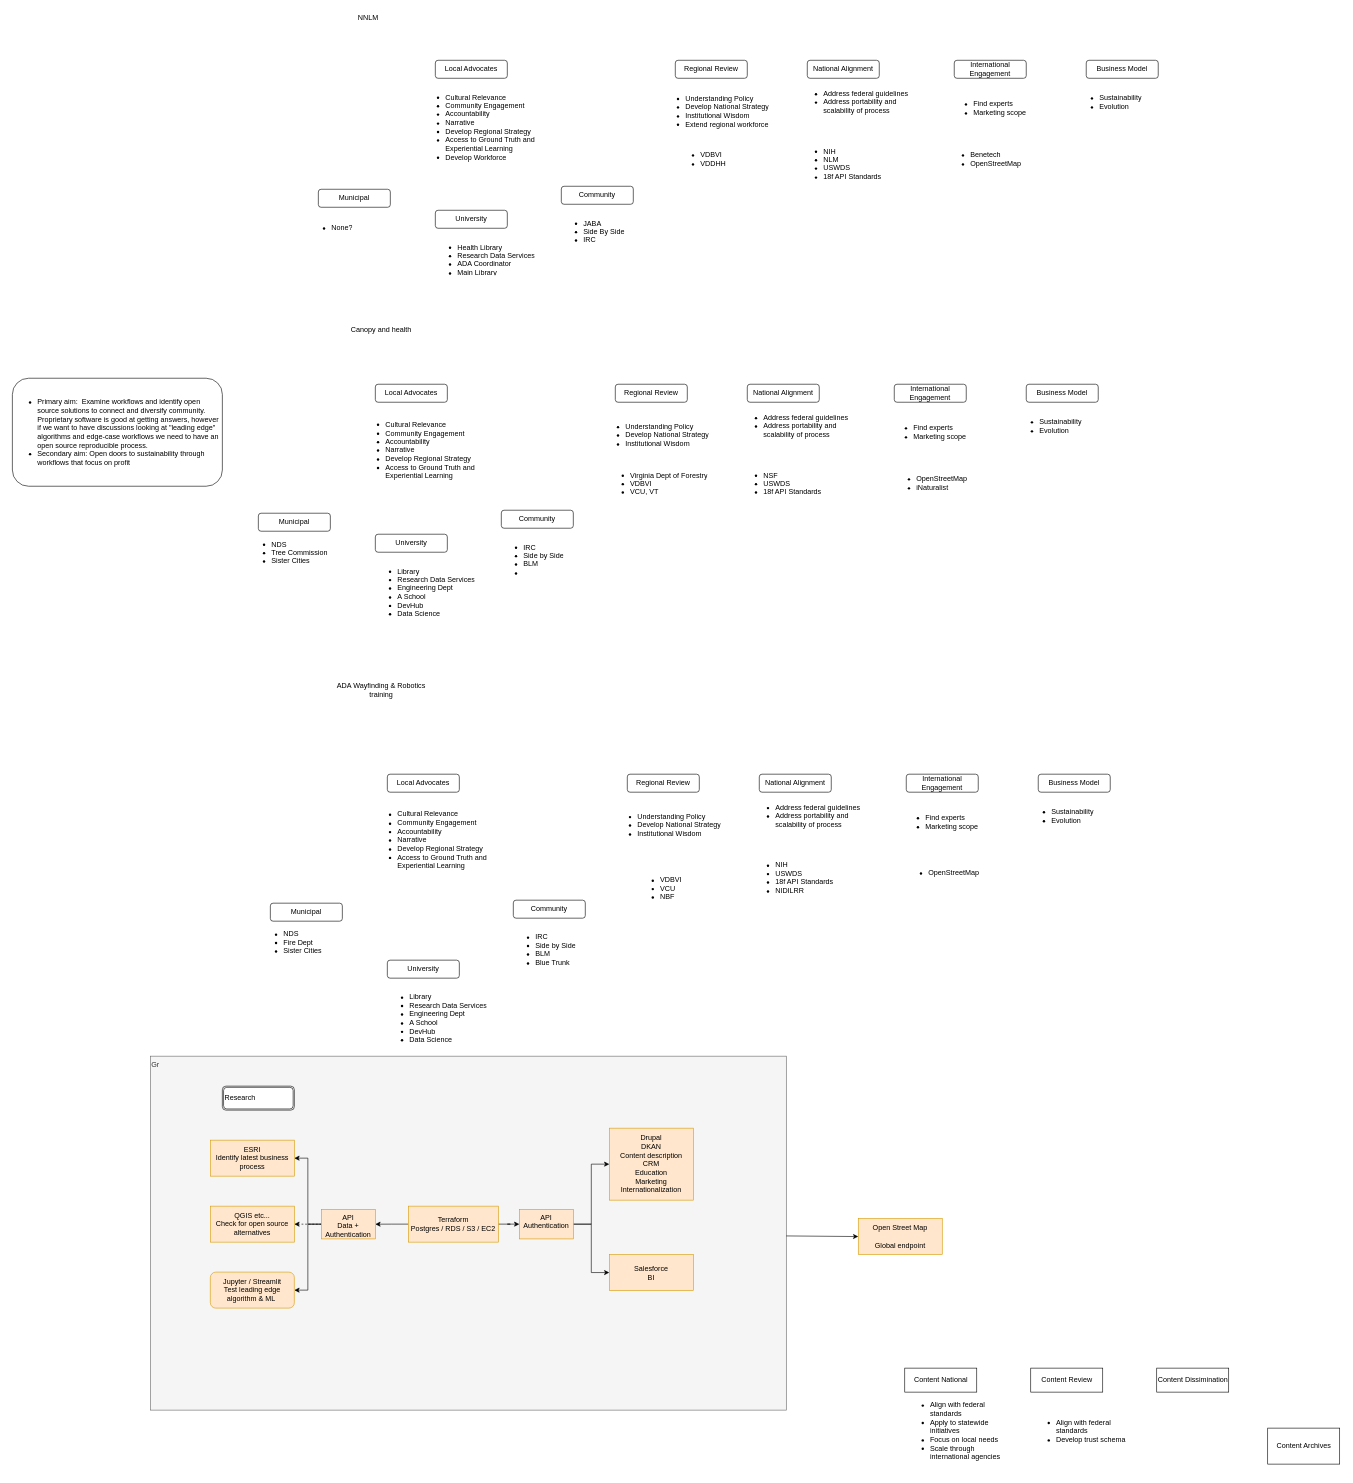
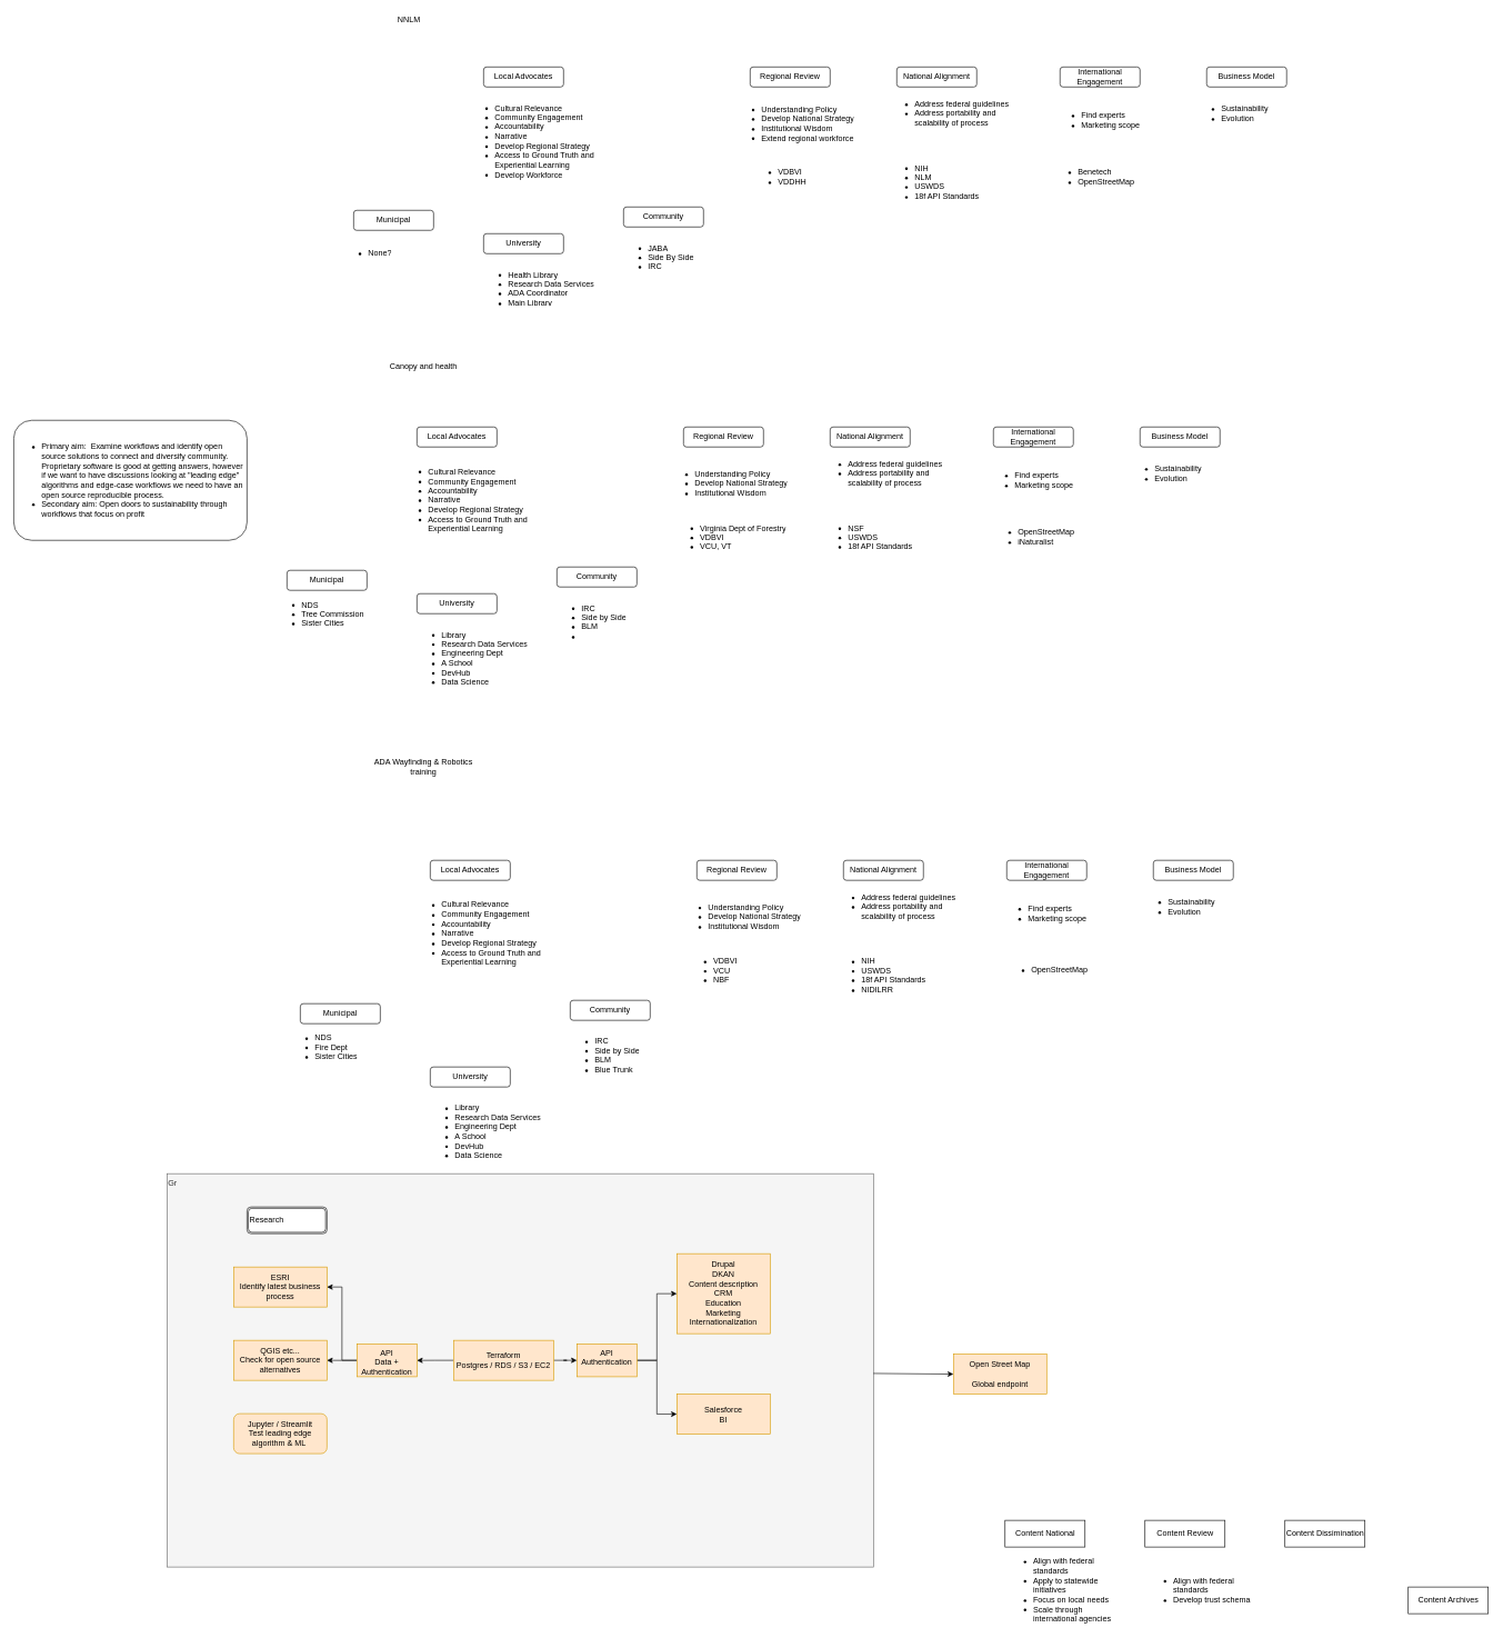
- <mxCell id="61" value="&lt;ul&gt;&lt;li&gt;&lt;span&gt;VDBVI&lt;/span&gt;&lt;br&gt;&lt;/li&gt;&lt;li&gt;VCU&lt;/li&gt;&lt;li&gt;NBF&lt;/li&gt;&lt;/ul&gt;" style="text;strokeColor=none;fillColor=none;html=1;whiteSpace=wrap;verticalAlign=middle;overflow=hidden;" vertex="1" parent="1"><mxGeometry x="1057.5" y="1445" width="175" height="70" as="geometry" /></mxCell>
+ <mxCell id="61" value="&lt;ul&gt;&lt;li&gt;&lt;span&gt;VDBVI&lt;/span&gt;&lt;br&gt;&lt;/li&gt;&lt;li&gt;VCU&lt;/li&gt;&lt;li&gt;NBF&lt;/li&gt;&lt;/ul&gt;" style="text;strokeColor=none;fillColor=none;html=1;whiteSpace=wrap;verticalAlign=middle;overflow=hidden;" vertex="1" parent="1"><mxGeometry x="1027.5" y="1420" width="175" height="70" as="geometry" /></mxCell>
- <mxCell id="82" style="edgeStyle=orthogonalEdgeStyle;rounded=0;orthogonalLoop=1;jettySize=auto;html=1;dashed=1;" edge="1" parent="1" source="84" target="79"><mxGeometry relative="1" as="geometry" /></mxCell>
+ <mxCell id="82" style="edgeStyle=orthogonalEdgeStyle;rounded=0;orthogonalLoop=1;jettySize=auto;html=1;" edge="1" parent="1" source="84" target="79"><mxGeometry relative="1" as="geometry" /></mxCell>
- <mxCell id="83" style="edgeStyle=orthogonalEdgeStyle;rounded=0;orthogonalLoop=1;jettySize=auto;html=1;entryX=1;entryY=0.5;entryDx=0;entryDy=0;" edge="1" parent="1" source="84" target="73"><mxGeometry relative="1" as="geometry" /></mxCell>
- <mxCell id="67" value="Content Archives" style="rounded=0;whiteSpace=wrap;html=1;" vertex="1" parent="1"><mxGeometry x="2112.5" y="2380" width="120" height="60" as="geometry" /></mxCell>
+ <mxCell id="67" value="Content Archives" style="rounded=0;whiteSpace=wrap;html=1;" vertex="1" parent="1"><mxGeometry x="2112.5" y="2380" width="120" height="40" as="geometry" /></mxCell>
